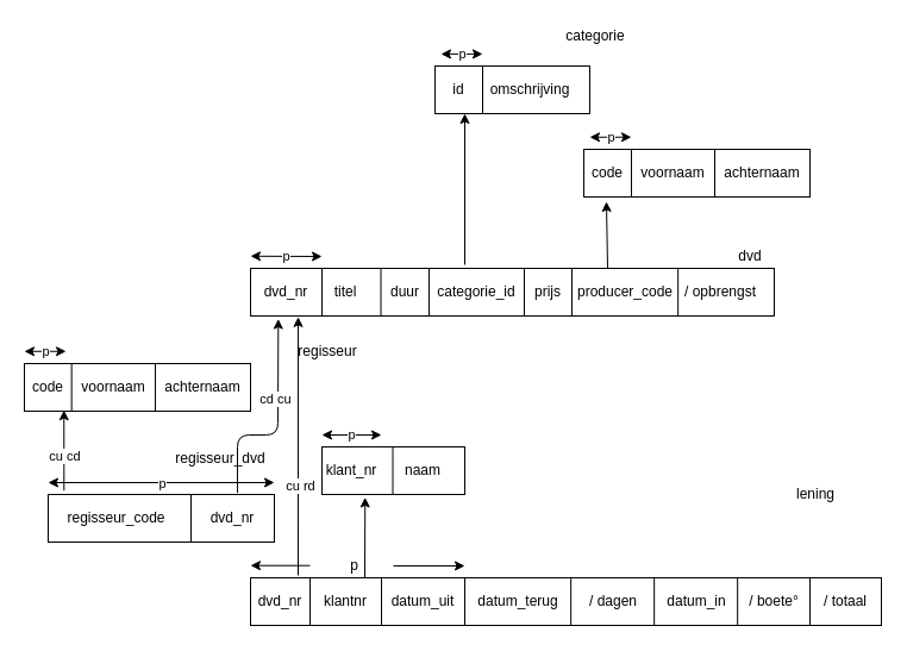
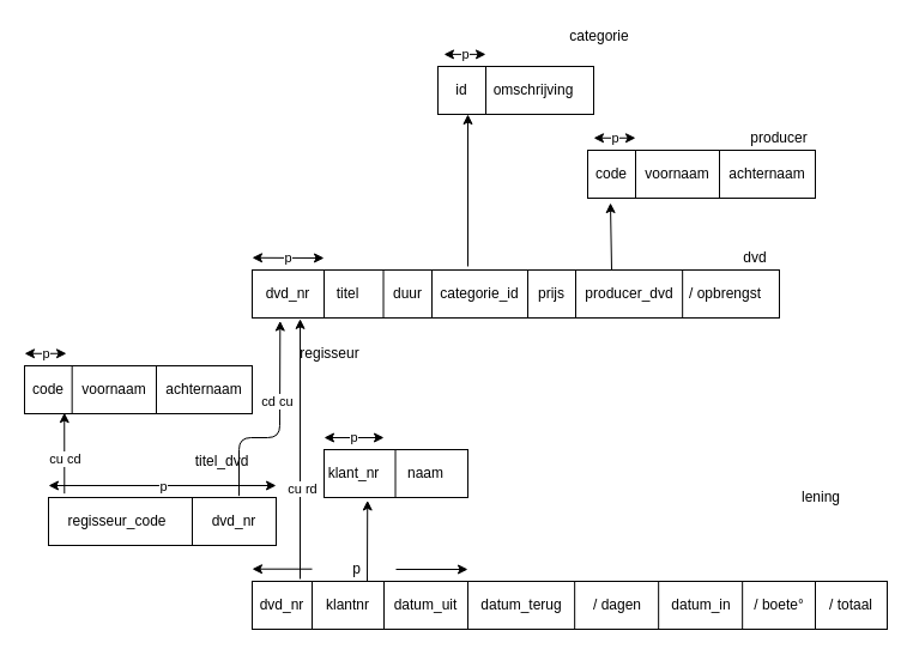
+ <mxCell id="30" value="producer" style="text;html=1;strokeColor=none;fillColor=none;align=center;verticalAlign=middle;whiteSpace=wrap;rounded=0;" parent="1" vertex="1"><mxGeometry x="620" y="105" width="60" height="20" as="geometry" /></mxCell>
- <mxCell id="18" value="producer_code" style="text;html=1;strokeColor=none;fillColor=none;align=center;verticalAlign=middle;whiteSpace=wrap;rounded=0;" parent="1" vertex="1"><mxGeometry x="480" y="235" width="90" height="20" as="geometry" /></mxCell>
+ <mxCell id="18" value="producer_dvd" style="text;html=1;strokeColor=none;fillColor=none;align=center;verticalAlign=middle;whiteSpace=wrap;rounded=0;" parent="1" vertex="1"><mxGeometry x="480" y="235" width="90" height="20" as="geometry" /></mxCell>
- <mxCell id="54" value="regisseur_dvd" style="text;html=1;strokeColor=none;fillColor=none;align=center;verticalAlign=middle;whiteSpace=wrap;rounded=0;" vertex="1" parent="1"><mxGeometry x="140" y="375" width="90" height="20" as="geometry" /></mxCell>
+ <mxCell id="54" value="titel_dvd" style="text;html=1;strokeColor=none;fillColor=none;align=center;verticalAlign=middle;whiteSpace=wrap;rounded=0;" vertex="1" parent="1"><mxGeometry x="140" y="375" width="90" height="20" as="geometry" /></mxCell>
